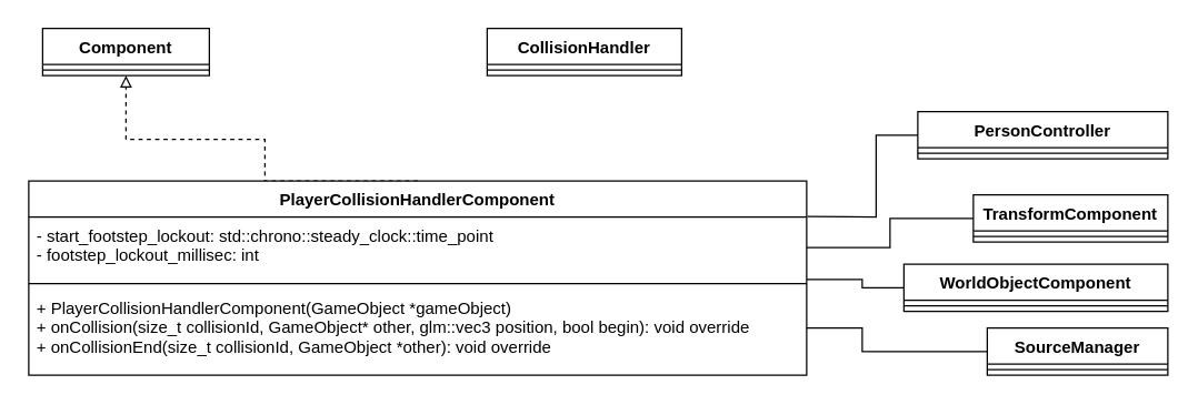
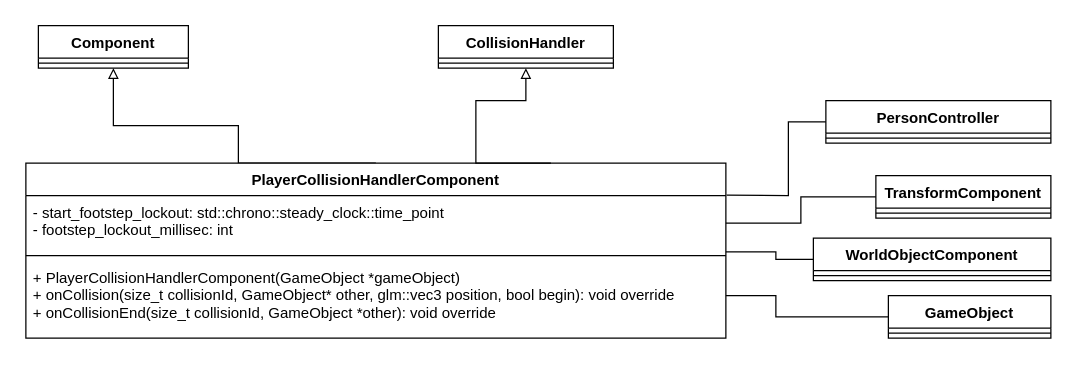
+ <mxCell id="9" style="edgeStyle=orthogonalEdgeStyle;rounded=0;orthogonalLoop=1;jettySize=auto;html=1;exitX=0.75;exitY=0;exitDx=0;exitDy=0;entryX=0.5;entryY=1;entryDx=0;entryDy=0;endArrow=block;endFill=0;" parent="1" source="3" target="14" edge="1"><mxGeometry relative="1" as="geometry"><Array as="points"><mxPoint x="380" y="130" /><mxPoint x="380" y="80" /><mxPoint x="420" y="80" /></Array><mxPoint x="265" y="140" as="sourcePoint" /><mxPoint x="704.96" y="-279.008" as="targetPoint" /></mxGeometry></mxCell>
- <mxCell id="2" style="edgeStyle=orthogonalEdgeStyle;rounded=0;orthogonalLoop=1;jettySize=auto;html=1;exitX=0.5;exitY=0;exitDx=0;exitDy=0;entryX=0.5;entryY=1;entryDx=0;entryDy=0;endArrow=block;endFill=0;dashed=1;" parent="1" source="3" target="7" edge="1"><mxGeometry relative="1" as="geometry"><Array as="points"><mxPoint x="190" y="130" /><mxPoint x="190" y="100" /><mxPoint x="90" y="100" /></Array><mxPoint x="209.92" y="-158.94" as="targetPoint" /></mxGeometry></mxCell>
+ <mxCell id="2" style="edgeStyle=orthogonalEdgeStyle;rounded=0;orthogonalLoop=1;jettySize=auto;html=1;exitX=0.5;exitY=0;exitDx=0;exitDy=0;entryX=0.5;entryY=1;entryDx=0;entryDy=0;endArrow=block;endFill=0;" parent="1" source="3" target="7" edge="1"><mxGeometry relative="1" as="geometry"><Array as="points"><mxPoint x="190" y="130" /><mxPoint x="190" y="100" /><mxPoint x="90" y="100" /></Array><mxPoint x="209.92" y="-158.94" as="targetPoint" /></mxGeometry></mxCell>
- <mxCell id="18" value="SourceManager" style="swimlane;fontStyle=1;align=center;verticalAlign=top;childLayout=stackLayout;horizontal=1;startSize=26;horizontalStack=0;resizeParent=1;resizeParentMax=0;resizeLast=0;collapsible=1;marginBottom=0;" parent="1" vertex="1"><mxGeometry x="710" y="236" width="130" height="34" as="geometry" /></mxCell>
+ <mxCell id="18" value="GameObject" style="swimlane;fontStyle=1;align=center;verticalAlign=top;childLayout=stackLayout;horizontal=1;startSize=26;horizontalStack=0;resizeParent=1;resizeParentMax=0;resizeLast=0;collapsible=1;marginBottom=0;" parent="1" vertex="1"><mxGeometry x="710" y="236" width="130" height="34" as="geometry" /></mxCell>
